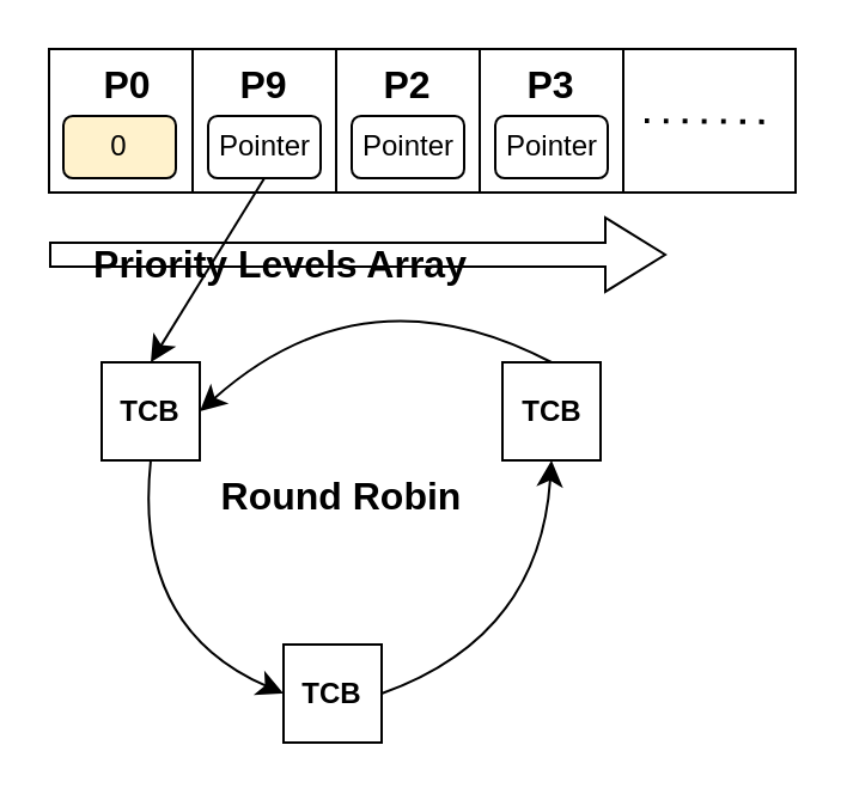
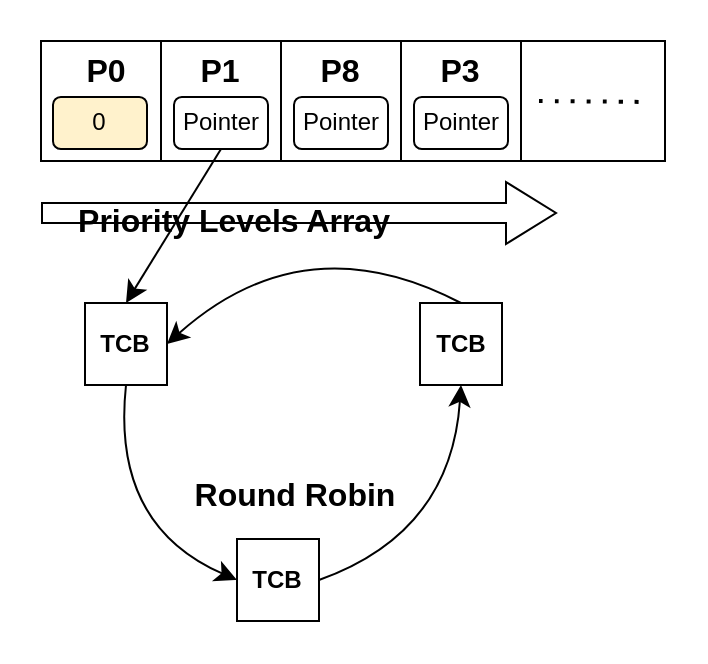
- <mxCell id="10" value="P9" style="text;html=1;align=center;verticalAlign=middle;whiteSpace=wrap;rounded=0;fontSize=16;fontStyle=1" vertex="1" parent="1"><mxGeometry x="83" y="20" width="54" height="30" as="geometry" /></mxCell>
+ <mxCell id="10" value="P1" style="text;html=1;align=center;verticalAlign=middle;whiteSpace=wrap;rounded=0;fontSize=16;fontStyle=1" vertex="1" parent="1"><mxGeometry x="83" y="20" width="54" height="30" as="geometry" /></mxCell>
- <mxCell id="11" value="P2" style="text;html=1;align=center;verticalAlign=middle;whiteSpace=wrap;rounded=0;fontSize=16;fontStyle=1" vertex="1" parent="1"><mxGeometry x="143" y="20" width="54" height="30" as="geometry" /></mxCell>
+ <mxCell id="11" value="P8" style="text;html=1;align=center;verticalAlign=middle;whiteSpace=wrap;rounded=0;fontSize=16;fontStyle=1" vertex="1" parent="1"><mxGeometry x="143" y="20" width="54" height="30" as="geometry" /></mxCell>
- <mxCell id="25" value="Round Robin" style="text;html=1;align=center;verticalAlign=middle;whiteSpace=wrap;rounded=0;fontSize=16;fontStyle=1" vertex="1" parent="1"><mxGeometry x="83" y="192" width="119" height="30" as="geometry" /></mxCell>
+ <mxCell id="25" value="Round Robin" style="text;html=1;align=center;verticalAlign=middle;whiteSpace=wrap;rounded=0;fontSize=16;fontStyle=1" vertex="1" parent="1"><mxGeometry x="88" y="232" width="119" height="30" as="geometry" /></mxCell>
